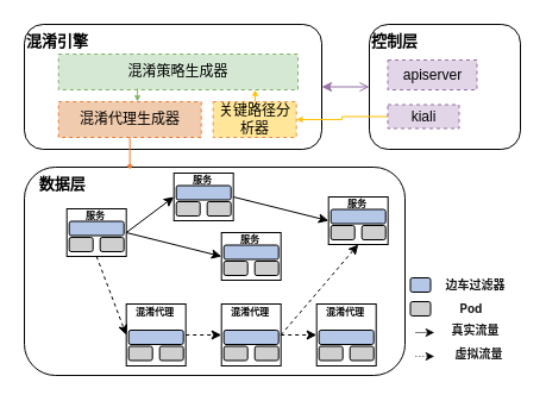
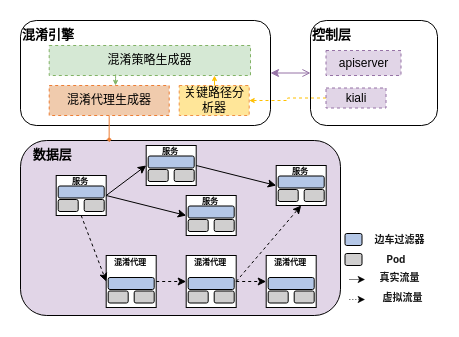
- <mxCell id="69" style="edgeStyle=orthogonalEdgeStyle;rounded=0;orthogonalLoop=1;jettySize=auto;html=1;exitX=0;exitY=0.5;exitDx=0;exitDy=0;entryX=1;entryY=0.5;entryDx=0;entryDy=0;fillColor=#fff2cc;strokeColor=light-dark(#ffc000, #6d5100);endSize=3;" edge="1" parent="1" source="70" target="3"><mxGeometry relative="1" as="geometry" /></mxCell>
+ <mxCell id="69" style="edgeStyle=orthogonalEdgeStyle;rounded=0;orthogonalLoop=1;jettySize=auto;html=1;exitX=0;exitY=0.5;exitDx=0;exitDy=0;entryX=1;entryY=0.5;entryDx=0;entryDy=0;fillColor=#fff2cc;strokeColor=light-dark(#ffc000, #6d5100);endSize=3;dashed=1;" edge="1" parent="1" source="70" target="3"><mxGeometry relative="1" as="geometry" /></mxCell>
- <mxCell id="9" value="&lt;b&gt;&lt;font style=&quot;font-size: 13px;&quot;&gt;&amp;nbsp; &amp;nbsp;数据层&lt;/font&gt;&lt;/b&gt;" style="rounded=1;whiteSpace=wrap;html=1;align=left;verticalAlign=top;" vertex="1" parent="1"><mxGeometry x="20" y="140" width="320" height="175" as="geometry" /></mxCell>
+ <mxCell id="9" value="&lt;b&gt;&lt;font style=&quot;font-size: 13px;&quot;&gt;&amp;nbsp; &amp;nbsp;数据层&lt;/font&gt;&lt;/b&gt;" style="rounded=1;whiteSpace=wrap;html=1;align=left;verticalAlign=top;fillColor=#e1d5e7;" vertex="1" parent="1"><mxGeometry x="20" y="140" width="320" height="175" as="geometry" /></mxCell>
